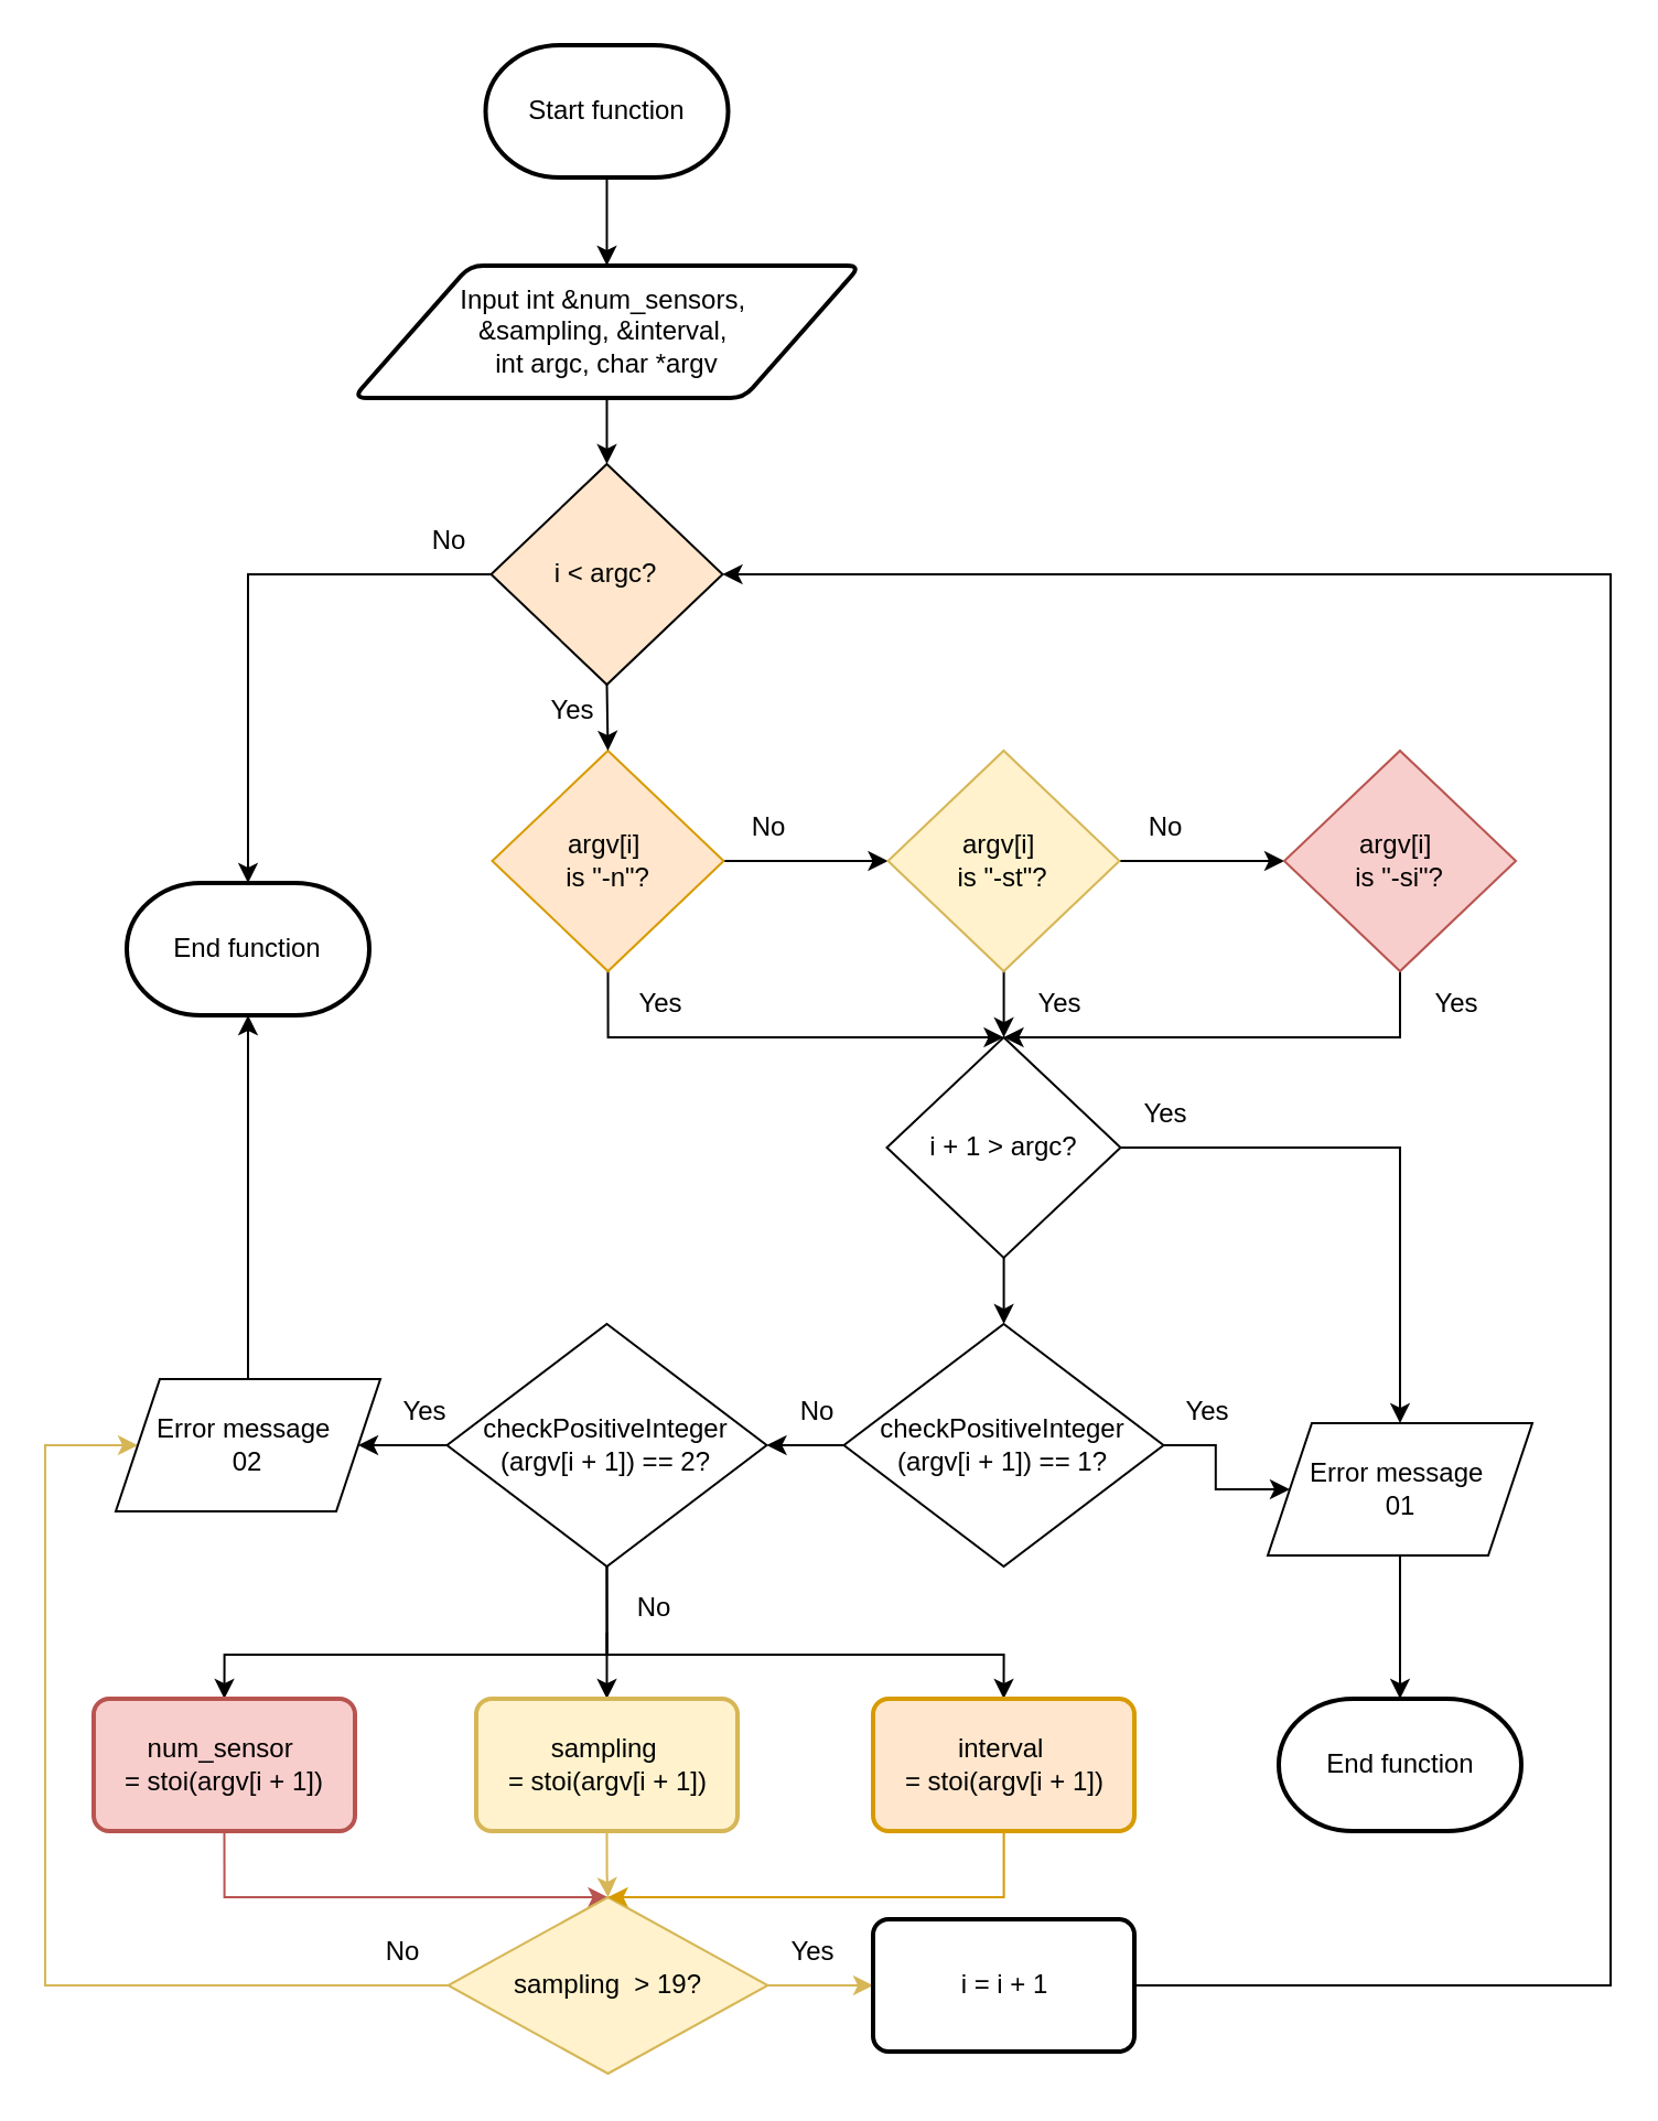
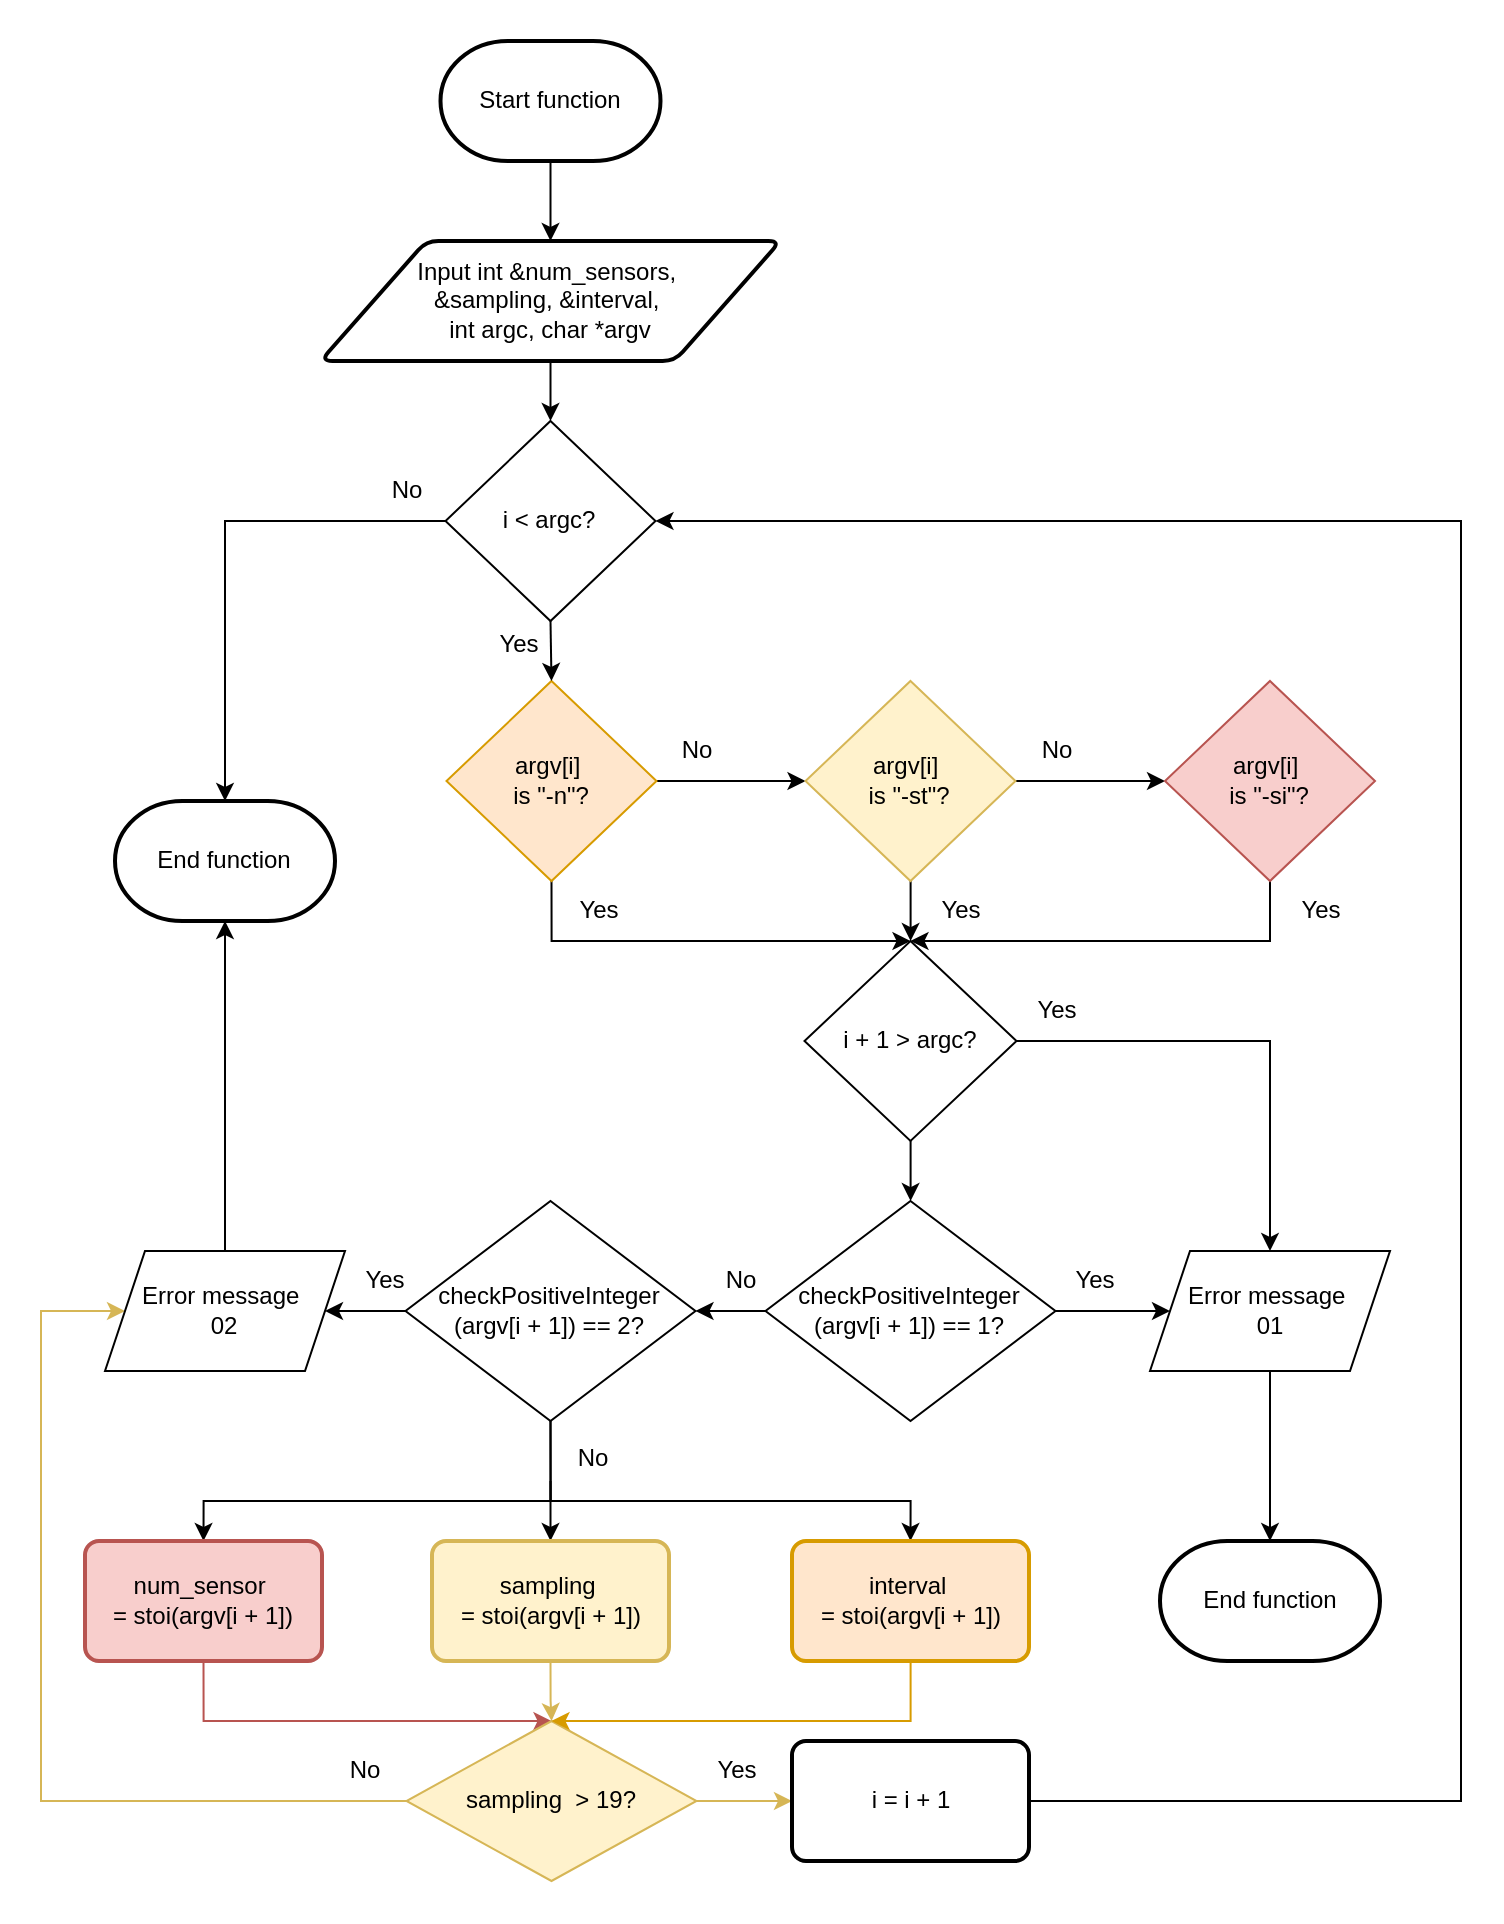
- <mxCell id="24" value="i &amp;lt; argc?" style="rhombus;whiteSpace=wrap;html=1;fillColor=#ffe6cc;" parent="1" vertex="1"><mxGeometry x="222.25" y="210" width="105" height="100" as="geometry" /></mxCell>
+ <mxCell id="24" value="i &amp;lt; argc?" style="rhombus;whiteSpace=wrap;html=1;" parent="1" vertex="1"><mxGeometry x="222.25" y="210" width="105" height="100" as="geometry" /></mxCell>
- <mxCell id="35" value="Error message&amp;nbsp;&lt;div&gt;01&lt;/div&gt;" style="shape=parallelogram;perimeter=parallelogramPerimeter;whiteSpace=wrap;html=1;fixedSize=1;" parent="1" vertex="1"><mxGeometry x="574.5" y="645" width="120" height="60" as="geometry" /></mxCell>
+ <mxCell id="35" value="Error message&amp;nbsp;&lt;div&gt;01&lt;/div&gt;" style="shape=parallelogram;perimeter=parallelogramPerimeter;whiteSpace=wrap;html=1;fixedSize=1;" parent="1" vertex="1"><mxGeometry x="574.5" y="625" width="120" height="60" as="geometry" /></mxCell>
